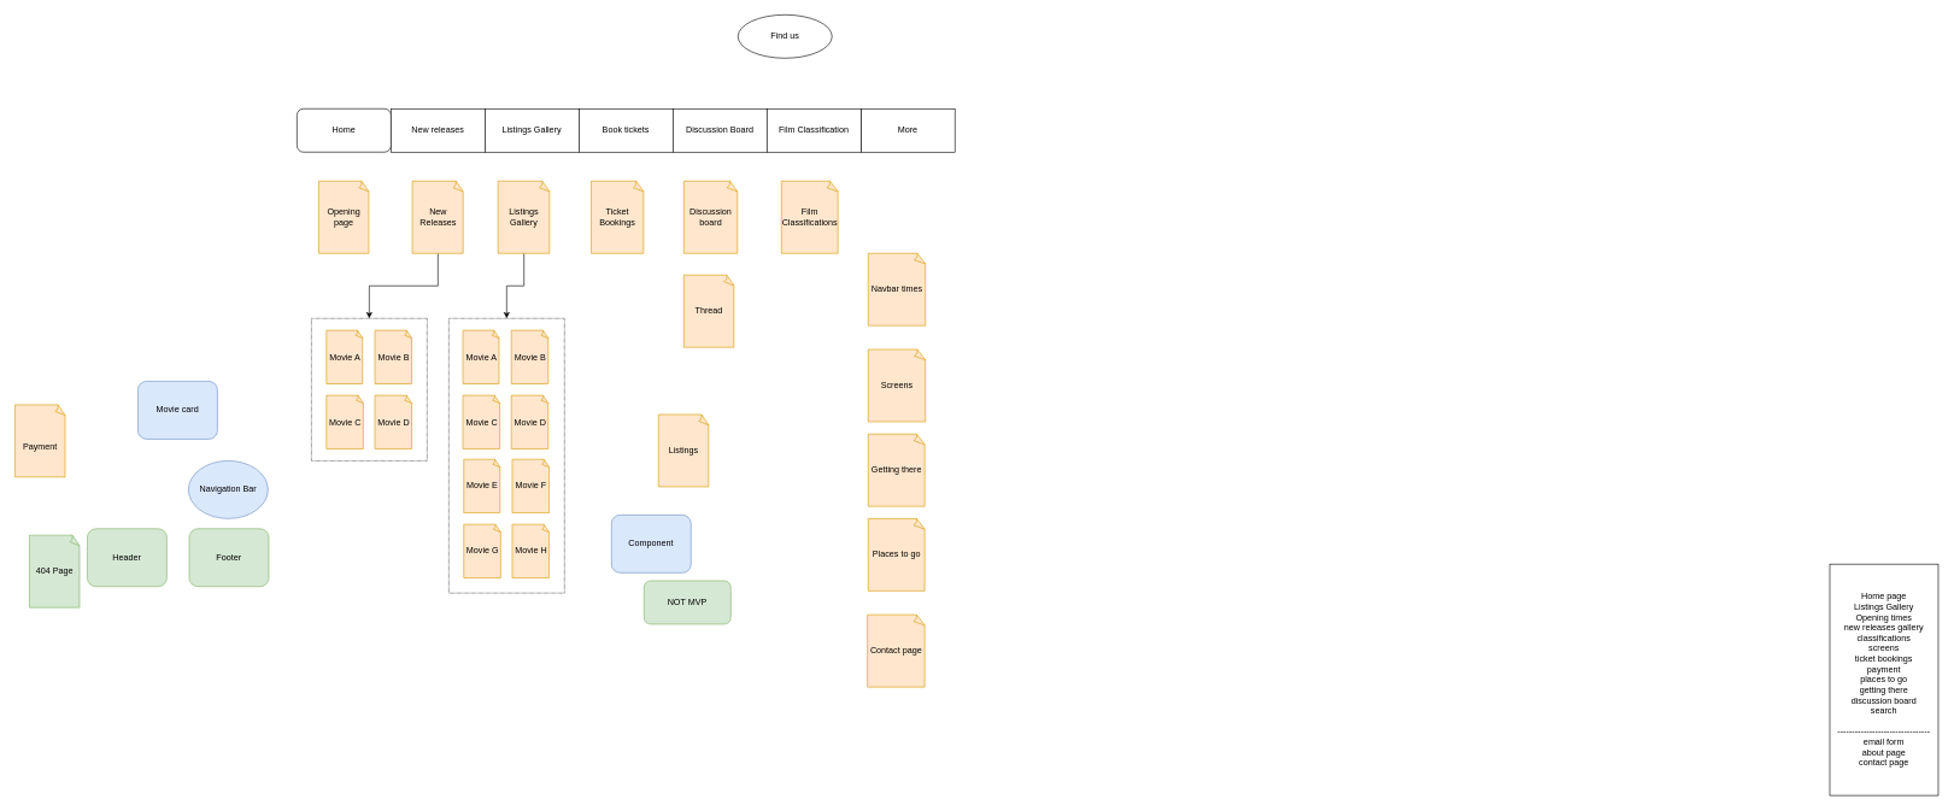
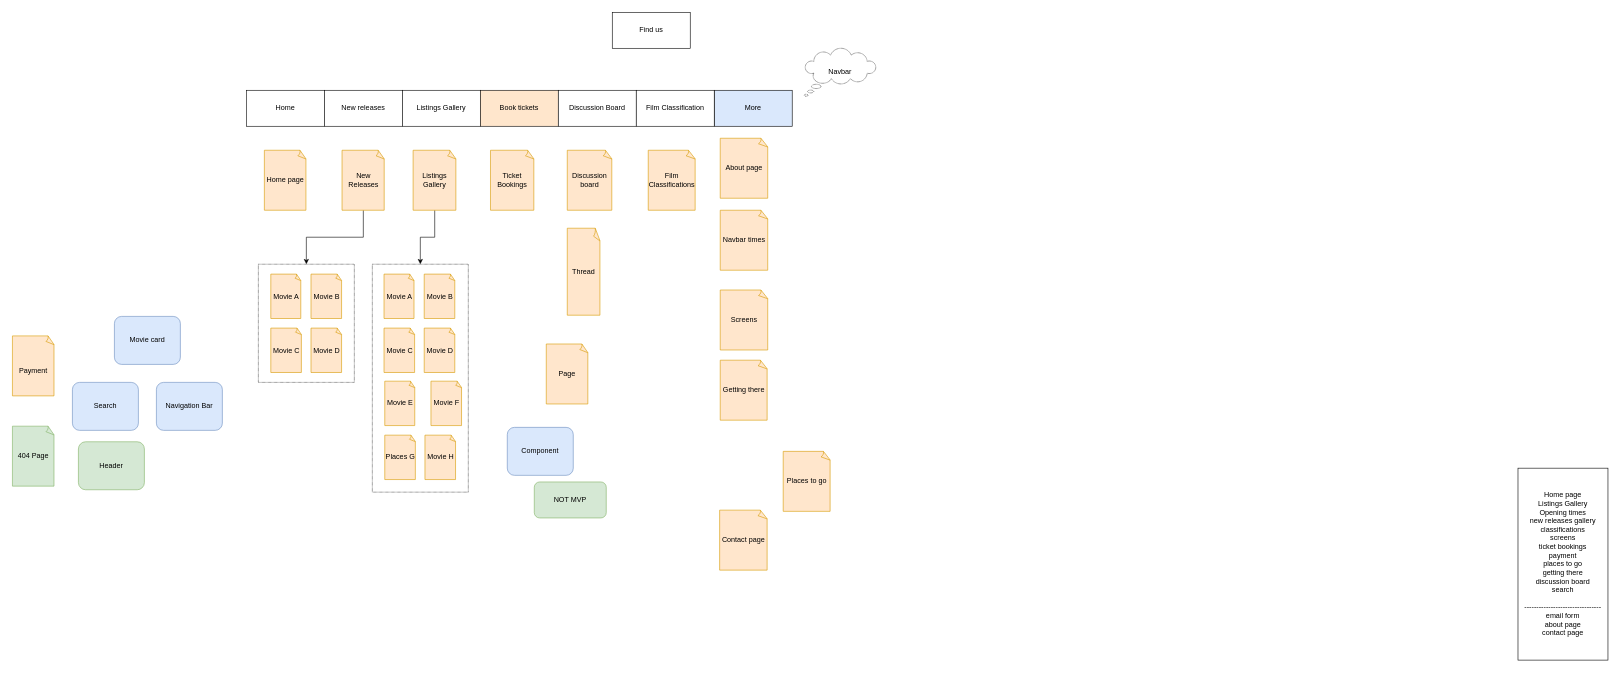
- <mxCell id="22" value="Find us" style="ellipse;whiteSpace=wrap;html=1;" parent="1" vertex="1"><mxGeometry x="1020" y="20" width="130" height="60" as="geometry" /></mxCell>
+ <mxCell id="22" value="Find us" style="rounded=0;whiteSpace=wrap;html=1;" parent="1" vertex="1"><mxGeometry x="1020" y="20" width="130" height="60" as="geometry" /></mxCell>
+ <mxCell id="48" value="Navbar" style="whiteSpace=wrap;html=1;shape=mxgraph.basic.cloud_callout;dashed=1;dashPattern=1 1;" parent="1" vertex="1"><mxGeometry x="1340" y="80" width="120" height="80" as="geometry" /></mxCell>
- <mxCell id="18" value="Home" style="whiteSpace=wrap;html=1;rounded=1;" parent="1" vertex="1"><mxGeometry x="410" y="150" width="130" height="60" as="geometry" /></mxCell>
+ <mxCell id="18" value="Home" style="rounded=0;whiteSpace=wrap;html=1;" parent="1" vertex="1"><mxGeometry x="410" y="150" width="130" height="60" as="geometry" /></mxCell>
- <mxCell id="21" value="Book tickets" style="rounded=0;whiteSpace=wrap;html=1;" parent="1" vertex="1"><mxGeometry x="800" y="150" width="130" height="60" as="geometry" /></mxCell>
+ <mxCell id="21" value="Book tickets" style="rounded=0;whiteSpace=wrap;html=1;fillColor=#ffe6cc;" parent="1" vertex="1"><mxGeometry x="800" y="150" width="130" height="60" as="geometry" /></mxCell>
- <mxCell id="23" value="More" style="rounded=0;whiteSpace=wrap;html=1;" parent="1" vertex="1"><mxGeometry x="1190" y="150" width="130" height="60" as="geometry" /></mxCell>
+ <mxCell id="23" value="More" style="rounded=0;whiteSpace=wrap;html=1;fillColor=#dae8fc;" parent="1" vertex="1"><mxGeometry x="1190" y="150" width="130" height="60" as="geometry" /></mxCell>
+ <mxCell id="14" value="About page" style="whiteSpace=wrap;html=1;shape=mxgraph.basic.document;rounded=1;fillColor=#ffe6cc;strokeColor=#d79b00;flipH=0;" parent="1" vertex="1"><mxGeometry x="1200" y="230" width="80" height="100" as="geometry" /></mxCell>
- <mxCell id="4" value="&lt;span&gt;Opening page&lt;/span&gt;" style="whiteSpace=wrap;html=1;shape=mxgraph.basic.document;rounded=1;fillColor=#ffe6cc;strokeColor=#d79b00;flipH=0;" parent="1" vertex="1"><mxGeometry x="440" y="250" width="70" height="100" as="geometry" /></mxCell>
+ <mxCell id="4" value="&lt;span&gt;Home page&lt;/span&gt;" style="whiteSpace=wrap;html=1;shape=mxgraph.basic.document;rounded=1;fillColor=#ffe6cc;strokeColor=#d79b00;flipH=0;" parent="1" vertex="1"><mxGeometry x="440" y="250" width="70" height="100" as="geometry" /></mxCell>
- <mxCell id="52" value="&lt;span style=&quot;font-family: &amp;#34;helvetica&amp;#34;&quot;&gt;Thread&lt;/span&gt;" style="whiteSpace=wrap;html=1;shape=mxgraph.basic.document;rounded=1;fillColor=#ffe6cc;strokeColor=#d79b00;" parent="1" vertex="1"><mxGeometry x="945" y="380" width="70" height="100" as="geometry" /></mxCell>
+ <mxCell id="52" value="&lt;span style=&quot;font-family: &amp;#34;helvetica&amp;#34;&quot;&gt;Thread&lt;/span&gt;" style="whiteSpace=wrap;html=1;shape=mxgraph.basic.document;rounded=1;fillColor=#ffe6cc;strokeColor=#d79b00;" parent="1" vertex="1"><mxGeometry x="945" y="380" width="55" height="145" as="geometry" /></mxCell>
- <mxCell id="29" value="&lt;span style=&quot;font-family: &amp;#34;helvetica&amp;#34;&quot;&gt;Listings&lt;/span&gt;" style="whiteSpace=wrap;html=1;shape=mxgraph.basic.document;rounded=1;fillColor=#ffe6cc;strokeColor=#d79b00;" parent="1" vertex="1"><mxGeometry x="910" y="573" width="70" height="100" as="geometry" /></mxCell>
+ <mxCell id="29" value="&lt;span style=&quot;font-family: &amp;#34;helvetica&amp;#34;&quot;&gt;Page&lt;/span&gt;" style="whiteSpace=wrap;html=1;shape=mxgraph.basic.document;rounded=1;fillColor=#ffe6cc;strokeColor=#d79b00;" parent="1" vertex="1"><mxGeometry x="910" y="573" width="70" height="100" as="geometry" /></mxCell>
- <mxCell id="45" value="Movie F" style="whiteSpace=wrap;html=1;shape=mxgraph.basic.document;rounded=1;fillColor=#ffe6cc;strokeColor=#d79b00;flipH=0;" parent="38" vertex="1"><mxGeometry x="87.75" y="195" width="51.5" height="74" as="geometry" /></mxCell>
+ <mxCell id="45" value="Movie F" style="whiteSpace=wrap;html=1;shape=mxgraph.basic.document;rounded=1;fillColor=#ffe6cc;strokeColor=#d79b00;flipH=0;" parent="38" vertex="1"><mxGeometry x="97.75" y="195" width="51.5" height="74" as="geometry" /></mxCell>
+ <mxCell id="3" value="Search" style="rounded=1;whiteSpace=wrap;html=1;fillColor=#dae8fc;strokeColor=#6c8ebf;" parent="1" vertex="1"><mxGeometry x="120" y="637" width="110" height="80" as="geometry" /></mxCell>
- <mxCell id="16" value="Navigation Bar" style="ellipse;whiteSpace=wrap;html=1;fillColor=#dae8fc;strokeColor=#6c8ebf;" parent="1" vertex="1"><mxGeometry x="260" y="637" width="110" height="80" as="geometry" /></mxCell>
+ <mxCell id="16" value="Navigation Bar" style="rounded=1;whiteSpace=wrap;html=1;fillColor=#dae8fc;strokeColor=#6c8ebf;" parent="1" vertex="1"><mxGeometry x="260" y="637" width="110" height="80" as="geometry" /></mxCell>
- <mxCell id="47" value="Movie G" style="whiteSpace=wrap;html=1;shape=mxgraph.basic.document;rounded=1;fillColor=#ffe6cc;strokeColor=#d79b00;flipH=0;" parent="38" vertex="1"><mxGeometry x="20.75" y="285" width="51.5" height="74" as="geometry" /></mxCell>
+ <mxCell id="47" value="Places G" style="whiteSpace=wrap;html=1;shape=mxgraph.basic.document;rounded=1;fillColor=#ffe6cc;strokeColor=#d79b00;flipH=0;" parent="38" vertex="1"><mxGeometry x="20.75" y="285" width="51.5" height="74" as="geometry" /></mxCell>
- <mxCell id="11" value="&lt;font face=&quot;helvetica&quot;&gt;Places to go&lt;/font&gt;" style="whiteSpace=wrap;html=1;shape=mxgraph.basic.document;rounded=1;fillColor=#ffe6cc;strokeColor=#d79b00;" parent="1" vertex="1"><mxGeometry x="1200" y="717" width="79" height="100" as="geometry" /></mxCell>
+ <mxCell id="11" value="&lt;font face=&quot;helvetica&quot;&gt;Places to go&lt;/font&gt;" style="whiteSpace=wrap;html=1;shape=mxgraph.basic.document;rounded=1;fillColor=#ffe6cc;strokeColor=#d79b00;" parent="1" vertex="1"><mxGeometry x="1305" y="752" width="79" height="100" as="geometry" /></mxCell>
- <mxCell id="25" value="Header" style="rounded=1;whiteSpace=wrap;html=1;fillColor=#d5e8d4;strokeColor=#82b366;" parent="1" vertex="1"><mxGeometry x="120" y="731" width="110" height="80" as="geometry" /></mxCell>
+ <mxCell id="25" value="Header" style="rounded=1;whiteSpace=wrap;html=1;fillColor=#d5e8d4;strokeColor=#82b366;" parent="1" vertex="1"><mxGeometry x="130" y="736" width="110" height="80" as="geometry" /></mxCell>
- <mxCell id="26" value="Footer" style="rounded=1;whiteSpace=wrap;html=1;fillColor=#d5e8d4;strokeColor=#82b366;" parent="1" vertex="1"><mxGeometry x="261" y="731" width="110" height="80" as="geometry" /></mxCell>
- <mxCell id="49" value="404 Page" style="whiteSpace=wrap;html=1;shape=mxgraph.basic.document;rounded=1;fillColor=#d5e8d4;strokeColor=#82b366;" parent="1" vertex="1"><mxGeometry x="40" y="740" width="70" height="100" as="geometry" /></mxCell>
+ <mxCell id="49" value="404 Page" style="whiteSpace=wrap;html=1;shape=mxgraph.basic.document;rounded=1;fillColor=#d5e8d4;strokeColor=#82b366;" parent="1" vertex="1"><mxGeometry x="20" y="710" width="70" height="100" as="geometry" /></mxCell>
